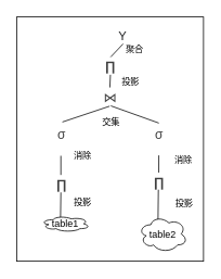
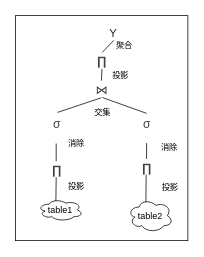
- <mxCell id="10" value="table1" style="ellipse;shape=cloud;whiteSpace=wrap;html=1;" vertex="1" parent="1"><mxGeometry x="50" y="264" width="60" height="20" as="geometry" /></mxCell>
+ <mxCell id="10" value="table1" style="ellipse;shape=cloud;whiteSpace=wrap;html=1;" vertex="1" parent="1"><mxGeometry x="50" y="264" width="60" height="30" as="geometry" /></mxCell>
